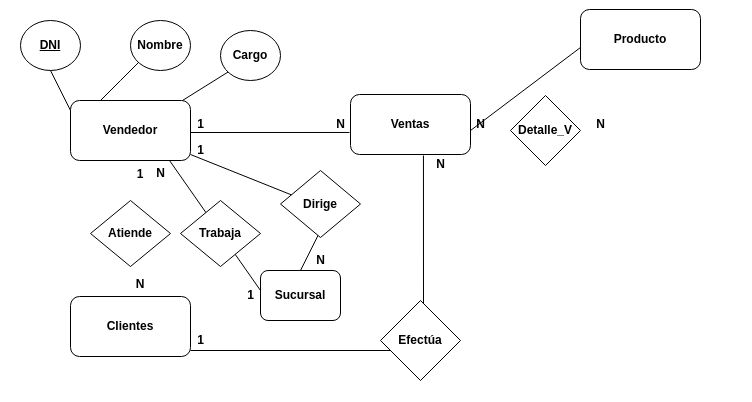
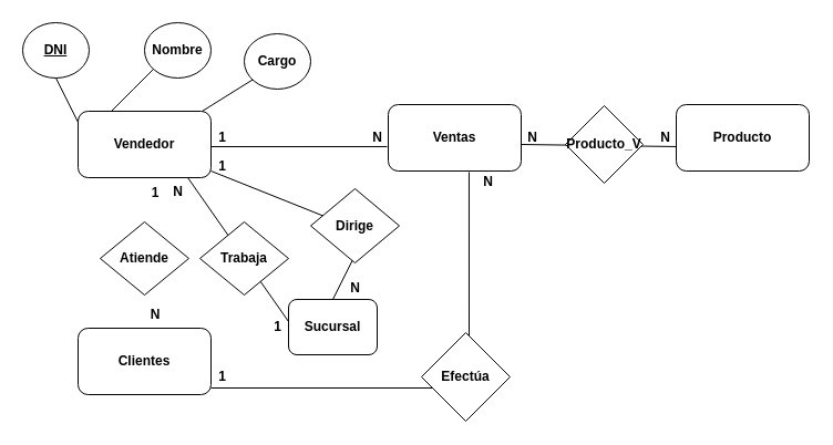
- <mxCell id="2" value="Producto" style="rounded=1;whiteSpace=wrap;html=1;fontStyle=1" vertex="1" parent="1"><mxGeometry x="580" y="9" width="120" height="60" as="geometry" /></mxCell>
+ <mxCell id="2" value="Producto" style="rounded=1;whiteSpace=wrap;html=1;fontStyle=1" vertex="1" parent="1"><mxGeometry x="610" y="94" width="120" height="60" as="geometry" /></mxCell>
- <mxCell id="34" value="&lt;b&gt;Detalle_V&lt;/b&gt;" style="rhombus;whiteSpace=wrap;html=1;" vertex="1" parent="1"><mxGeometry x="510" y="95" width="70" height="70" as="geometry" /></mxCell>
+ <mxCell id="34" value="&lt;b&gt;Producto_V&lt;/b&gt;" style="rhombus;whiteSpace=wrap;html=1;" vertex="1" parent="1"><mxGeometry x="510" y="95" width="70" height="70" as="geometry" /></mxCell>
